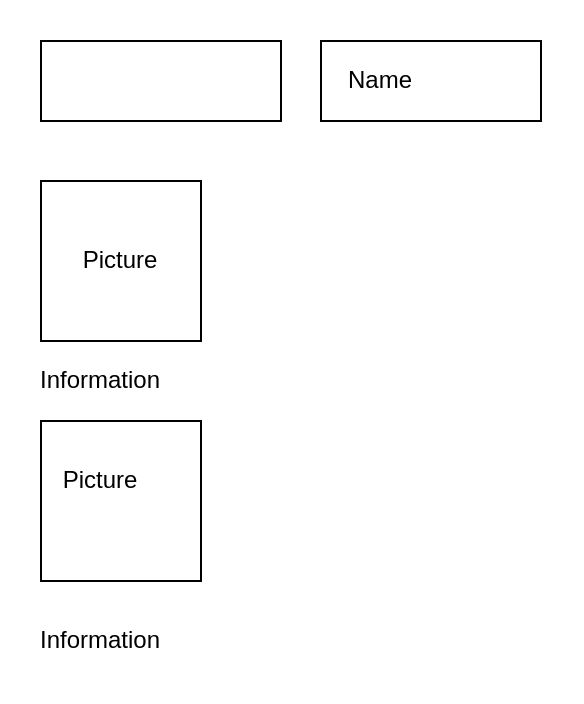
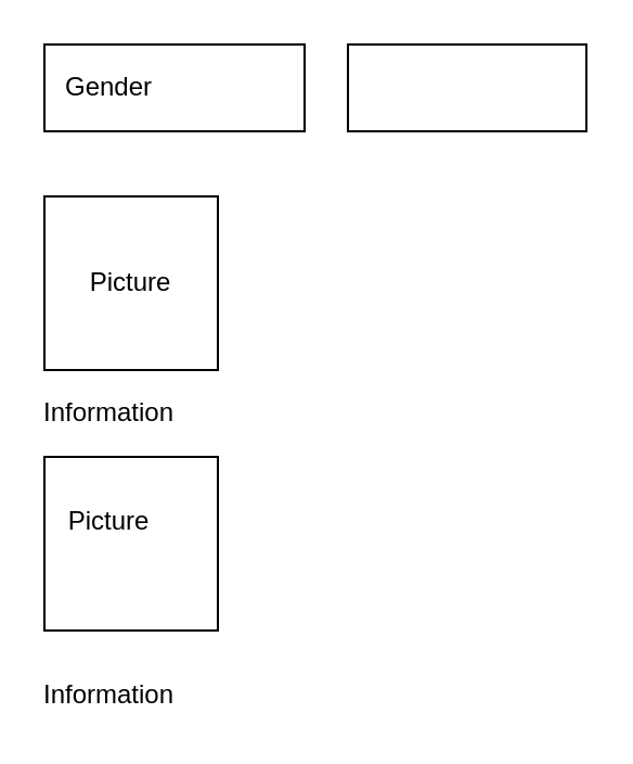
+ <mxCell id="3" value="Gender" style="text;html=1;strokeColor=none;fillColor=none;align=center;verticalAlign=middle;whiteSpace=wrap;rounded=0;" vertex="1" parent="1"><mxGeometry x="30" y="30" width="40" height="20" as="geometry" /></mxCell>
- <mxCell id="5" value="Name" style="text;html=1;strokeColor=none;fillColor=none;align=center;verticalAlign=middle;whiteSpace=wrap;rounded=0;" vertex="1" parent="1"><mxGeometry x="170" y="30" width="40" height="20" as="geometry" /></mxCell>
